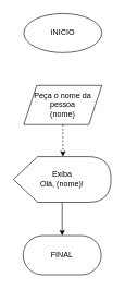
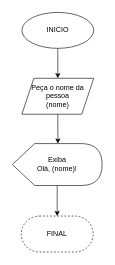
+ <mxCell id="2" style="edgeStyle=orthogonalEdgeStyle;rounded=0;orthogonalLoop=1;jettySize=auto;html=1;entryX=0.5;entryY=0;entryDx=0;entryDy=0;" edge="1" parent="1" source="3" target="5"><mxGeometry relative="1" as="geometry" /></mxCell>
- <mxCell id="8" style="edgeStyle=orthogonalEdgeStyle;rounded=0;orthogonalLoop=1;jettySize=auto;html=1;entryX=0;entryY=0;entryDx=76.25;entryDy=0;entryPerimeter=0;dashed=1;" edge="1" parent="1" source="5" target="7"><mxGeometry relative="1" as="geometry" /></mxCell>
+ <mxCell id="8" style="edgeStyle=orthogonalEdgeStyle;rounded=0;orthogonalLoop=1;jettySize=auto;html=1;entryX=0;entryY=0;entryDx=76.25;entryDy=0;entryPerimeter=0;" edge="1" parent="1" source="5" target="7"><mxGeometry relative="1" as="geometry" /></mxCell>
- <mxCell id="4" value="FINAL" style="rounded=1;whiteSpace=wrap;html=1;arcSize=50;" vertex="1" parent="1"><mxGeometry x="35" y="360" width="120" height="60" as="geometry" /></mxCell>
+ <mxCell id="4" value="FINAL" style="rounded=1;whiteSpace=wrap;html=1;arcSize=50;dashed=1;" vertex="1" parent="1"><mxGeometry x="35" y="360" width="120" height="60" as="geometry" /></mxCell>
